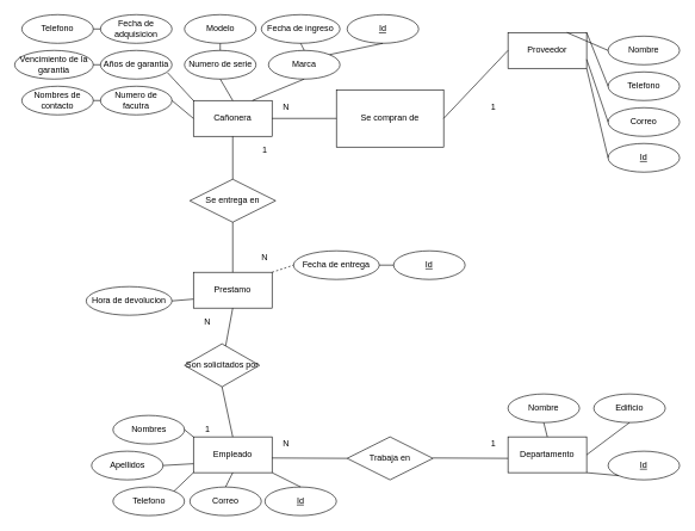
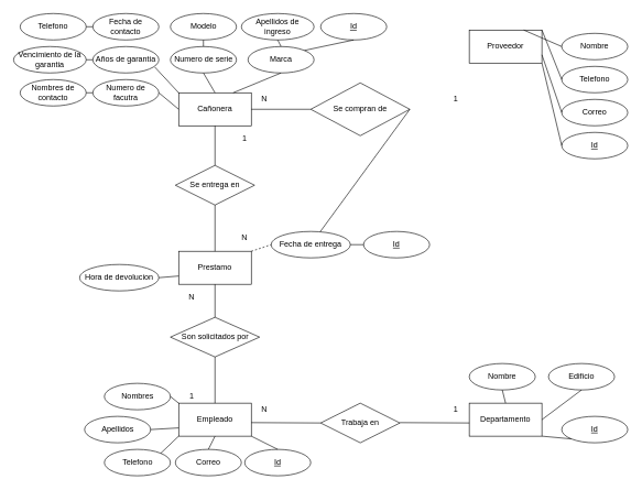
- <mxCell id="38" value="Fecha de adquisicion" style="ellipse;whiteSpace=wrap;html=1;align=center;" parent="1" vertex="1"><mxGeometry x="140" width="100" height="40" as="geometry" y="20" /></mxCell>
+ <mxCell id="38" value="Fecha de contacto" style="ellipse;whiteSpace=wrap;html=1;align=center;" parent="1" vertex="1"><mxGeometry x="140" width="100" height="40" as="geometry" y="20" /></mxCell>
- <mxCell id="42" value="Fecha de ingreso" style="ellipse;whiteSpace=wrap;html=1;align=center;" parent="1" vertex="1"><mxGeometry x="365" width="110" height="40" as="geometry" y="20" /></mxCell>
+ <mxCell id="42" value="Apellidos de ingreso" style="ellipse;whiteSpace=wrap;html=1;align=center;" parent="1" vertex="1"><mxGeometry x="365" width="110" height="40" as="geometry" y="20" /></mxCell>
- <mxCell id="8" value="" style="endArrow=none;html=1;rounded=0;exitX=1;exitY=0.5;exitDx=0;exitDy=0;entryX=0;entryY=0.5;entryDx=0;entryDy=0;" parent="1" source="6" target="3" edge="1"><mxGeometry relative="1" as="geometry"><mxPoint x="500" y="420" as="sourcePoint" /><mxPoint x="660" y="420" as="targetPoint" /></mxGeometry></mxCell>
+ <mxCell id="8" value="" style="endArrow=none;html=1;rounded=0;exitX=1;exitY=0.5;exitDx=0;exitDy=0;" parent="1" source="6" target="64" edge="1"><mxGeometry relative="1" as="geometry"><mxPoint x="500" y="420" as="sourcePoint" /><mxPoint x="660" y="420" as="targetPoint" /></mxGeometry></mxCell>
- <mxCell id="6" value="Se compran de" style="whiteSpace=wrap;html=1;rounded=0;" parent="1" vertex="1"><mxGeometry x="470" y="125" width="150" height="80" as="geometry" /></mxCell>
+ <mxCell id="6" value="Se compran de" style="rhombus;whiteSpace=wrap;html=1;" parent="1" vertex="1"><mxGeometry x="470" y="125" width="150" height="80" as="geometry" /></mxCell>
- <mxCell id="18" value="Son solicitados por" style="shape=rhombus;perimeter=rhombusPerimeter;whiteSpace=wrap;html=1;align=center;" parent="1" vertex="1"><mxGeometry x="257.5" y="480" width="105" height="60" as="geometry" /></mxCell>
+ <mxCell id="18" value="Son solicitados por" style="shape=rhombus;perimeter=rhombusPerimeter;whiteSpace=wrap;html=1;align=center;" parent="1" vertex="1"><mxGeometry x="257.5" y="480" width="135" height="60" as="geometry" /></mxCell>
